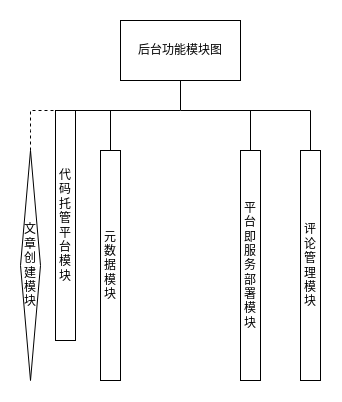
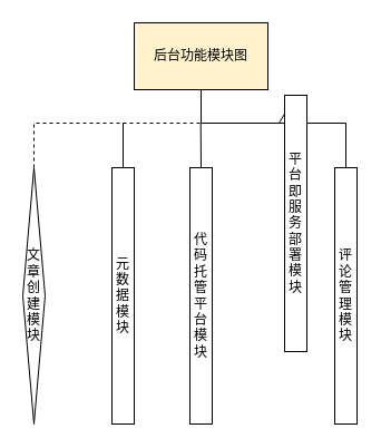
- <mxCell id="2" value="后台功能模块图" style="rounded=0;whiteSpace=wrap;html=1;" parent="1" vertex="1"><mxGeometry x="120" y="20" width="120" height="60" as="geometry" /></mxCell>
+ <mxCell id="2" value="后台功能模块图" style="rounded=0;whiteSpace=wrap;html=1;fillColor=#fff2cc;" parent="1" vertex="1"><mxGeometry x="120" y="20" width="120" height="60" as="geometry" /></mxCell>
- <mxCell id="10" value="代码托管平台模块" style="rounded=0;whiteSpace=wrap;html=1;" vertex="1" parent="1"><mxGeometry x="55" y="110" width="20" height="230" as="geometry" /></mxCell>
+ <mxCell id="10" value="代码托管平台模块" style="rounded=0;whiteSpace=wrap;html=1;" vertex="1" parent="1"><mxGeometry x="170" y="150" width="20" height="230" as="geometry" /></mxCell>
- <mxCell id="11" value="平台即服务部署模块" style="rounded=0;whiteSpace=wrap;html=1;" vertex="1" parent="1"><mxGeometry x="240" y="150" width="20" height="230" as="geometry" /></mxCell>
+ <mxCell id="11" value="平台即服务部署模块" style="rounded=0;whiteSpace=wrap;html=1;" vertex="1" parent="1"><mxGeometry x="255" y="85" width="20" height="230" as="geometry" /></mxCell>
